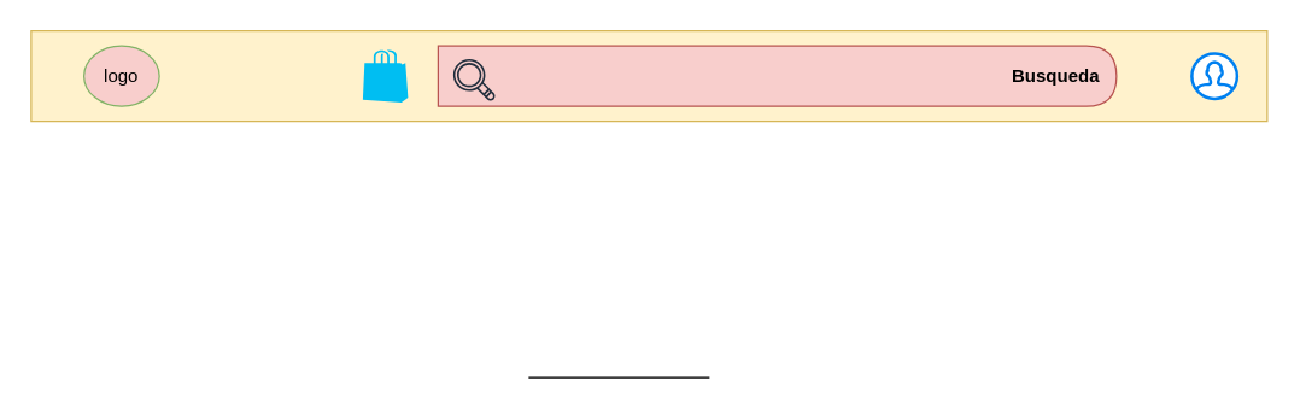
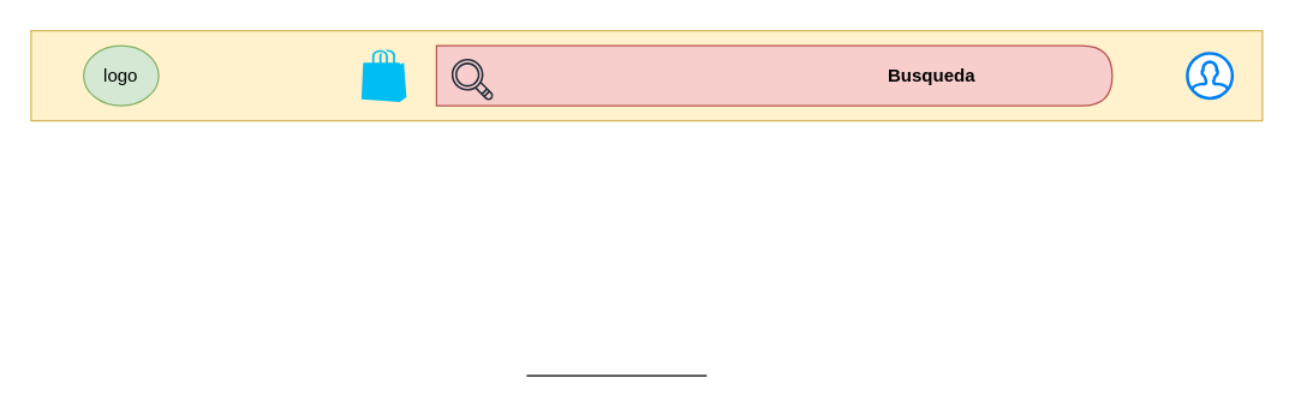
- <mxCell id="4" value="&lt;font style=&quot;vertical-align: inherit;&quot;&gt;&lt;font style=&quot;vertical-align: inherit;&quot;&gt;logo&lt;/font&gt;&lt;/font&gt;" style="ellipse;whiteSpace=wrap;html=1;align=center;fillColor=#f8cecc;strokeColor=#82b366;" vertex="1" parent="2"><mxGeometry x="35" y="10" width="50" height="40" as="geometry" /></mxCell>
+ <mxCell id="4" value="&lt;font style=&quot;vertical-align: inherit;&quot;&gt;&lt;font style=&quot;vertical-align: inherit;&quot;&gt;logo&lt;/font&gt;&lt;/font&gt;" style="ellipse;whiteSpace=wrap;html=1;align=center;fillColor=#d5e8d4;strokeColor=#82b366;" vertex="1" parent="2"><mxGeometry x="35" y="10" width="50" height="40" as="geometry" /></mxCell>
- <mxCell id="9" value="&lt;font face=&quot;Helvetica&quot;&gt;Busqueda&lt;/font&gt;" style="text;html=1;strokeColor=none;fillColor=none;align=center;verticalAlign=middle;whiteSpace=wrap;rounded=0;fontStyle=1;labelPosition=center;verticalLabelPosition=middle;fontFamily=Times New Roman;" vertex="1" parent="2"><mxGeometry x="650" y="15" width="60" height="30" as="geometry" /></mxCell>
+ <mxCell id="9" value="&lt;font face=&quot;Helvetica&quot;&gt;Busqueda&lt;/font&gt;" style="text;html=1;strokeColor=none;fillColor=none;align=center;verticalAlign=middle;whiteSpace=wrap;rounded=0;fontStyle=1;labelPosition=center;verticalLabelPosition=middle;fontFamily=Times New Roman;" vertex="1" parent="2"><mxGeometry x="570" y="15" width="60" height="30" as="geometry" /></mxCell>
